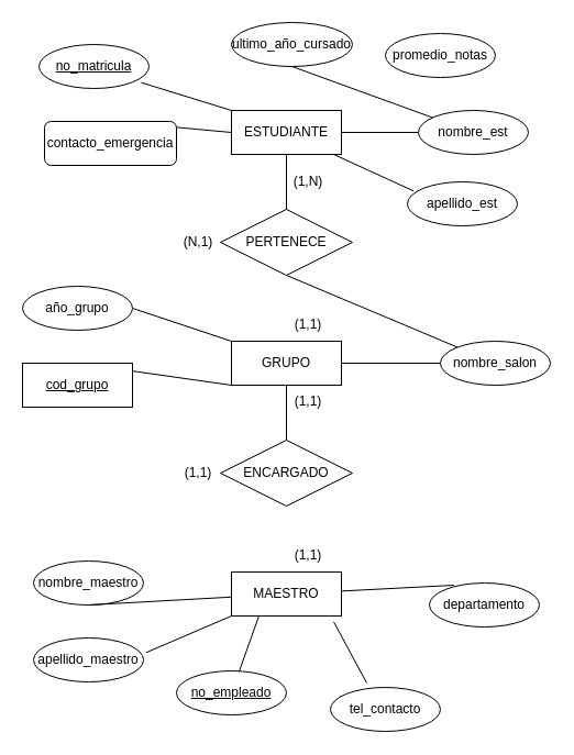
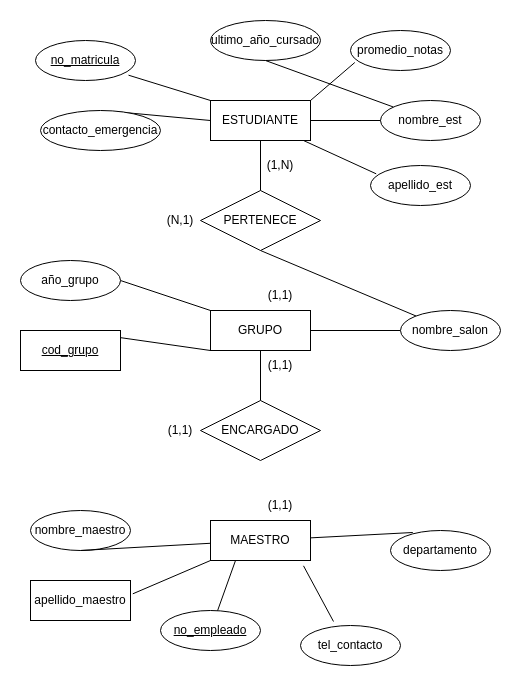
+ <mxCell id="20" value="" style="endArrow=none;html=1;rounded=0;exitX=0.043;exitY=0.8;exitDx=0;exitDy=0;exitPerimeter=0;entryX=1;entryY=0;entryDx=0;entryDy=0;" edge="1" parent="1" source="19" target="2"><mxGeometry relative="1" as="geometry"><mxPoint x="60" y="370" as="sourcePoint" /><mxPoint x="220" y="370" as="targetPoint" /></mxGeometry></mxCell>
- <mxCell id="16" value="contacto_emergencia" style="whiteSpace=wrap;html=1;align=center;rounded=1;" vertex="1" parent="1"><mxGeometry x="40" y="110" width="120" height="40" as="geometry" /></mxCell>
+ <mxCell id="16" value="contacto_emergencia" style="ellipse;whiteSpace=wrap;html=1;align=center;" vertex="1" parent="1"><mxGeometry x="40" y="110" width="120" height="40" as="geometry" /></mxCell>
- <mxCell id="36" value="apellido_maestro" style="ellipse;whiteSpace=wrap;html=1;align=center;" vertex="1" parent="1"><mxGeometry x="30" y="580" width="100" height="40" as="geometry" /></mxCell>
+ <mxCell id="36" value="apellido_maestro" style="whiteSpace=wrap;html=1;align=center;rounded=0;" vertex="1" parent="1"><mxGeometry x="30" y="580" width="100" height="40" as="geometry" /></mxCell>
